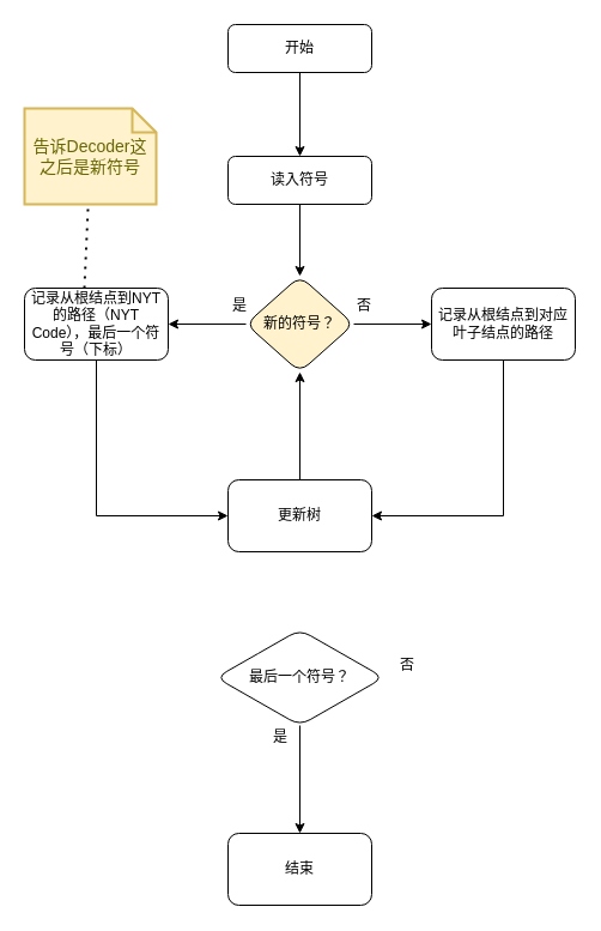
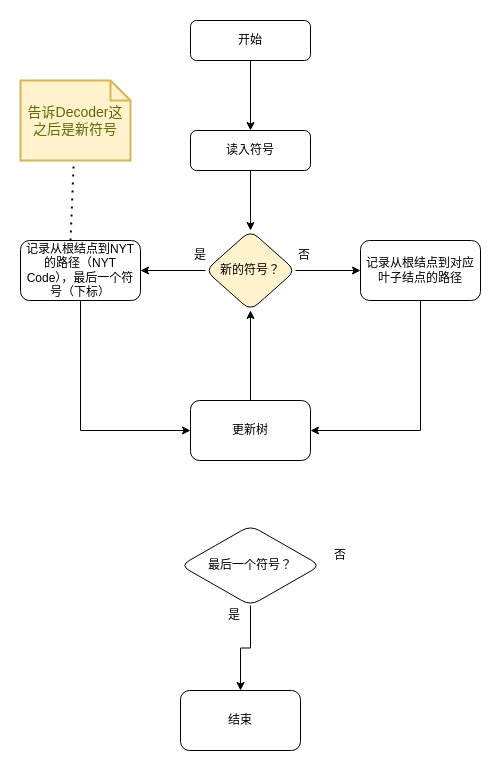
- <mxCell id="14" value="告诉Decoder这之后是新符号" style="shape=note;strokeWidth=2;fontSize=14;size=20;whiteSpace=wrap;html=1;fillColor=#fff2cc;strokeColor=#d6b656;fontColor=#666600;" vertex="1" parent="1"><mxGeometry x="20" y="90" width="110.0" height="80" as="geometry" /></mxCell>
+ <mxCell id="14" value="告诉Decoder这之后是新符号" style="shape=note;strokeWidth=2;fontSize=14;size=20;whiteSpace=wrap;html=1;fillColor=#fff2cc;strokeColor=#d6b656;fontColor=#666600;" vertex="1" parent="1"><mxGeometry x="20" y="80" width="110.0" height="80" as="geometry" /></mxCell>
- <mxCell id="19" value="结束" style="whiteSpace=wrap;html=1;rounded=1;glass=0;strokeWidth=1;shadow=0;" vertex="1" parent="1"><mxGeometry x="190" y="695" width="120" height="60" as="geometry" /></mxCell>
+ <mxCell id="19" value="结束" style="whiteSpace=wrap;html=1;rounded=1;glass=0;strokeWidth=1;shadow=0;" vertex="1" parent="1"><mxGeometry x="180" y="690" width="120" height="60" as="geometry" /></mxCell>
